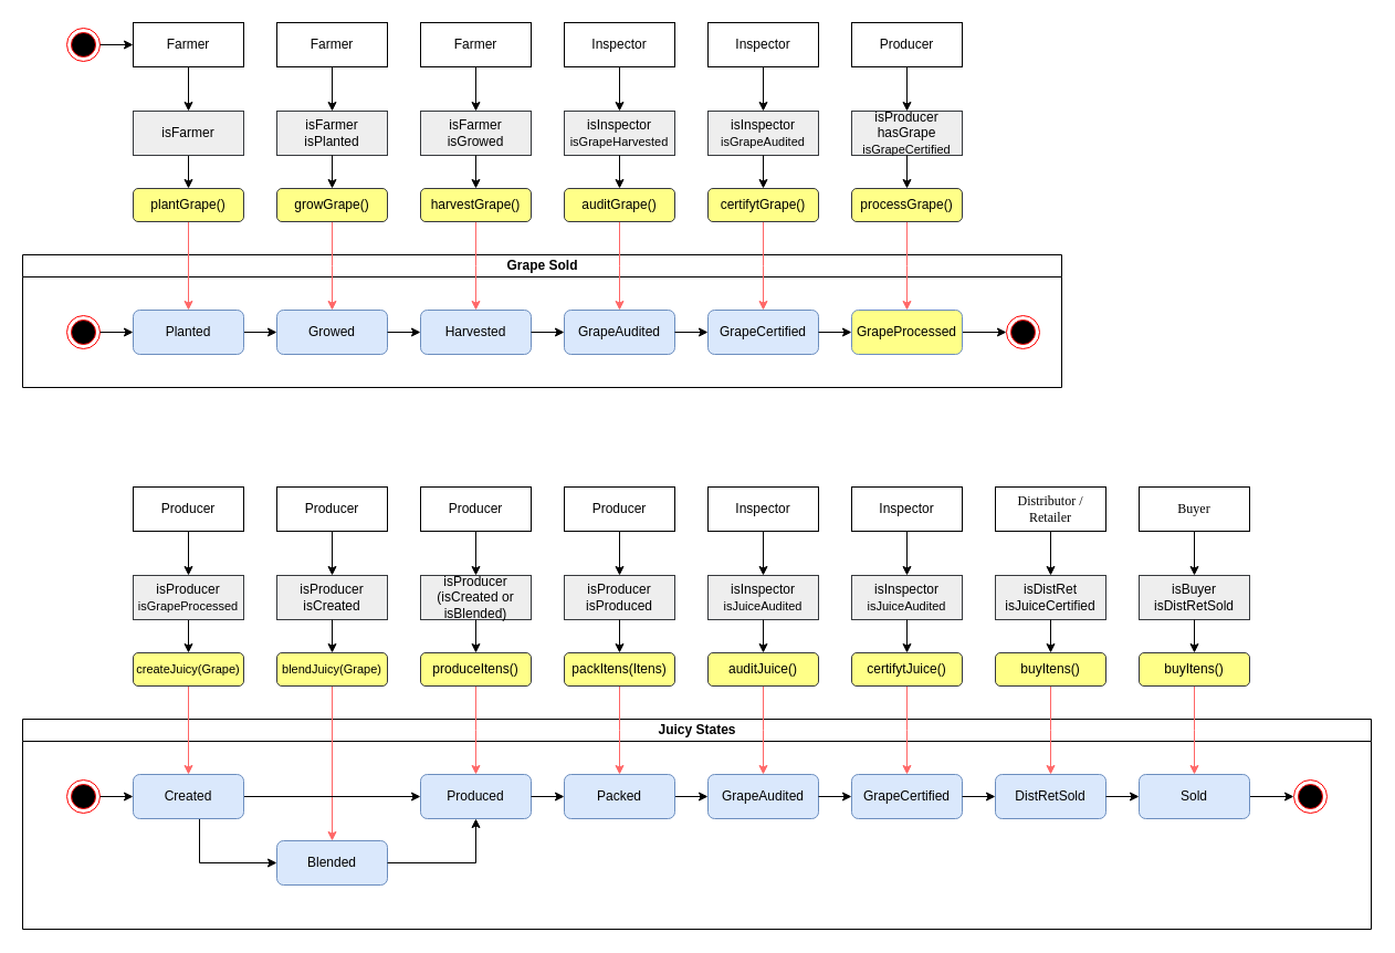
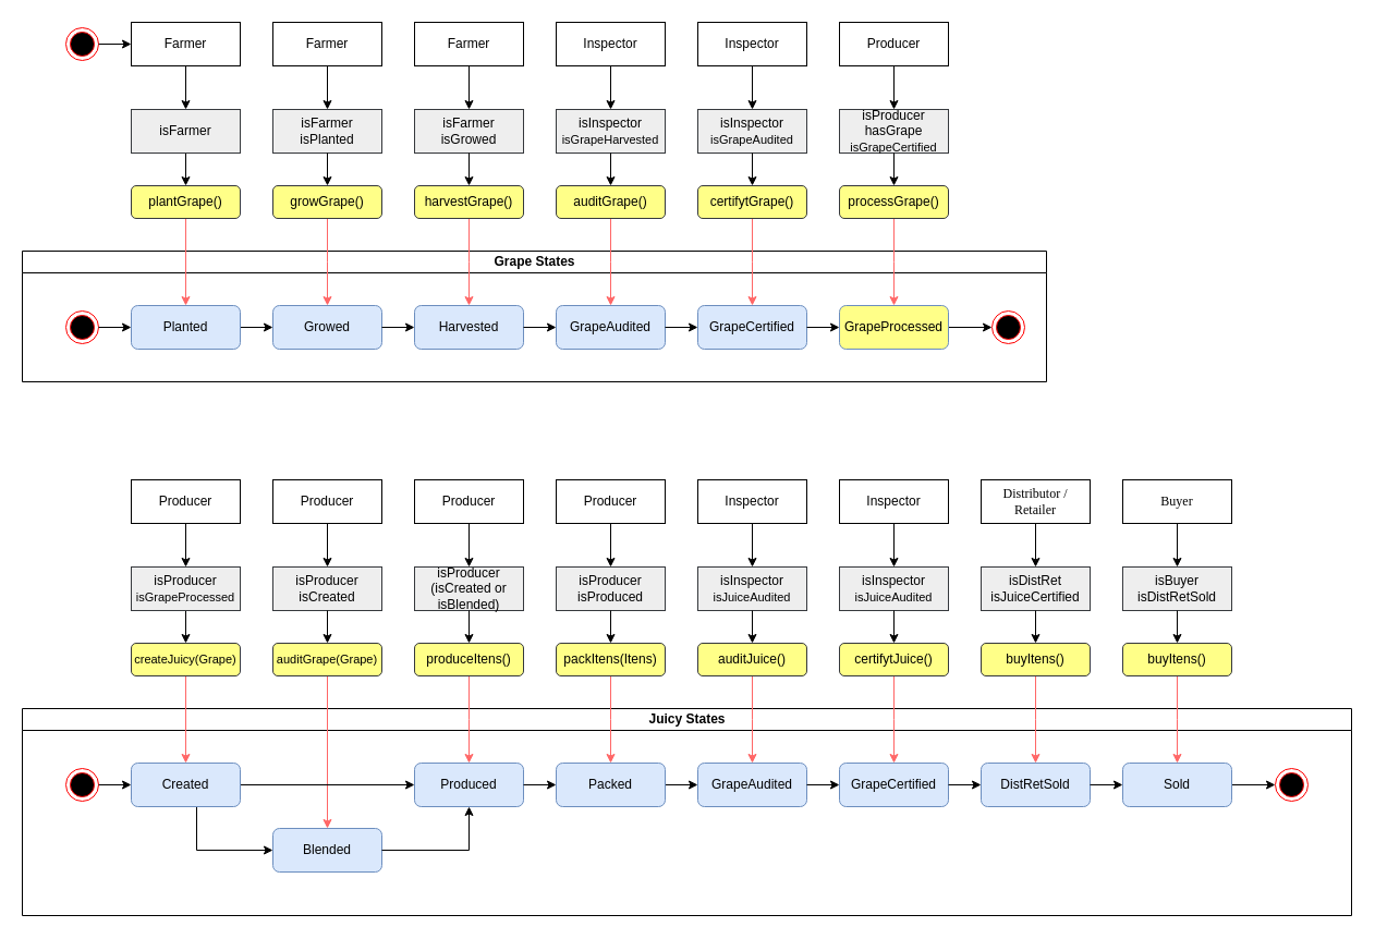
- <mxCell id="2" value="Grape Sold" style="swimlane;html=1;startSize=20;horizontal=1;containerType=tree;rounded=0;" vertex="1" parent="1"><mxGeometry x="20" y="230" width="940" height="120" as="geometry" /></mxCell>
+ <mxCell id="2" value="Grape States" style="swimlane;html=1;startSize=20;horizontal=1;containerType=tree;rounded=0;" vertex="1" parent="1"><mxGeometry x="20" y="230" width="940" height="120" as="geometry" /></mxCell>
- <mxCell id="63" value="&lt;span style=&quot;font-size: 11px&quot;&gt;blendJuicy(Grape)&lt;/span&gt;" style="whiteSpace=wrap;html=1;rounded=1;fillColor=#ffff88;strokeColor=#36393d;" vertex="1" parent="56"><mxGeometry x="230" y="-60" width="100" height="30" as="geometry" /></mxCell>
+ <mxCell id="63" value="&lt;span style=&quot;font-size: 11px&quot;&gt;auditGrape(Grape)&lt;/span&gt;" style="whiteSpace=wrap;html=1;rounded=1;fillColor=#ffff88;strokeColor=#36393d;" vertex="1" parent="56"><mxGeometry x="230" y="-60" width="100" height="30" as="geometry" /></mxCell>
